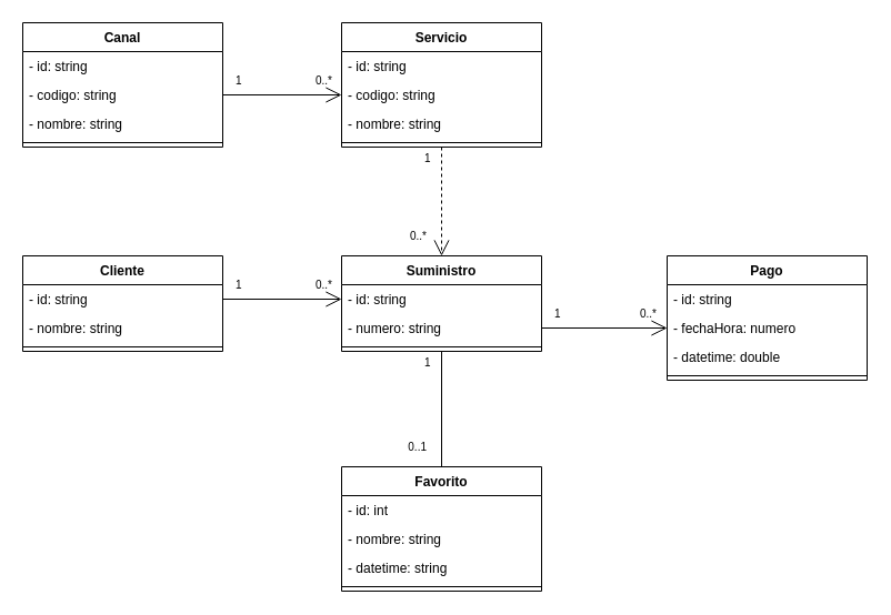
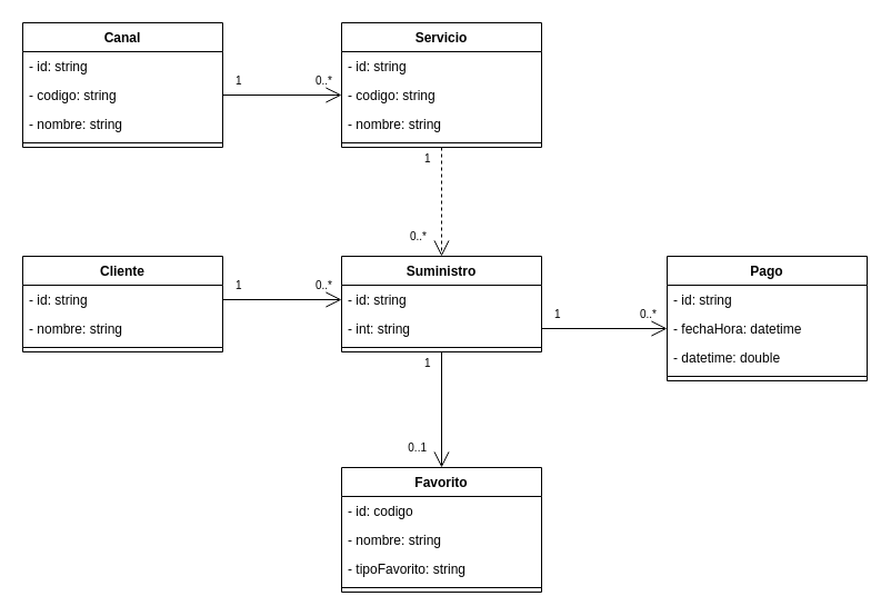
- <mxCell id="18" value="- numero: string" style="text;strokeColor=none;fillColor=none;align=left;verticalAlign=top;spacingLeft=4;spacingRight=4;overflow=hidden;rotatable=0;points=[[0,0.5],[1,0.5]];portConstraint=eastwest;" parent="16" vertex="1"><mxGeometry y="52" width="180" height="26" as="geometry" /></mxCell>
+ <mxCell id="18" value="- int: string" style="text;strokeColor=none;fillColor=none;align=left;verticalAlign=top;spacingLeft=4;spacingRight=4;overflow=hidden;rotatable=0;points=[[0,0.5],[1,0.5]];portConstraint=eastwest;" parent="16" vertex="1"><mxGeometry y="52" width="180" height="26" as="geometry" /></mxCell>
- <mxCell id="22" value="- fechaHora: numero" style="text;strokeColor=none;fillColor=none;align=left;verticalAlign=top;spacingLeft=4;spacingRight=4;overflow=hidden;rotatable=0;points=[[0,0.5],[1,0.5]];portConstraint=eastwest;" parent="20" vertex="1"><mxGeometry y="52" width="180" height="26" as="geometry" /></mxCell>
+ <mxCell id="22" value="- fechaHora: datetime" style="text;strokeColor=none;fillColor=none;align=left;verticalAlign=top;spacingLeft=4;spacingRight=4;overflow=hidden;rotatable=0;points=[[0,0.5],[1,0.5]];portConstraint=eastwest;" parent="20" vertex="1"><mxGeometry y="52" width="180" height="26" as="geometry" /></mxCell>
- <mxCell id="46" value="" style="verticalAlign=bottom;html=1;endArrow=none;endSize=12;entryX=0.5;entryY=0;entryDx=0;entryDy=0;exitX=0.5;exitY=1;exitDx=0;exitDy=0;" parent="1" source="16" target="33" edge="1"><mxGeometry relative="1" as="geometry"><mxPoint x="407" y="142" as="sourcePoint" /><mxPoint x="407" y="240" as="targetPoint" /></mxGeometry></mxCell>
+ <mxCell id="46" value="" style="verticalAlign=bottom;html=1;endArrow=open;endSize=12;entryX=0.5;entryY=0;entryDx=0;entryDy=0;exitX=0.5;exitY=1;exitDx=0;exitDy=0;" parent="1" source="16" target="33" edge="1"><mxGeometry relative="1" as="geometry"><mxPoint x="407" y="142" as="sourcePoint" /><mxPoint x="407" y="240" as="targetPoint" /></mxGeometry></mxCell>
- <mxCell id="34" value="- id: int" style="text;strokeColor=none;fillColor=none;align=left;verticalAlign=top;spacingLeft=4;spacingRight=4;overflow=hidden;rotatable=0;points=[[0,0.5],[1,0.5]];portConstraint=eastwest;" parent="33" vertex="1"><mxGeometry y="26" width="180" height="26" as="geometry" /></mxCell>
+ <mxCell id="34" value="- id: codigo" style="text;strokeColor=none;fillColor=none;align=left;verticalAlign=top;spacingLeft=4;spacingRight=4;overflow=hidden;rotatable=0;points=[[0,0.5],[1,0.5]];portConstraint=eastwest;" parent="33" vertex="1"><mxGeometry y="26" width="180" height="26" as="geometry" /></mxCell>
- <mxCell id="36" value="- datetime: string" style="text;strokeColor=none;fillColor=none;align=left;verticalAlign=top;spacingLeft=4;spacingRight=4;overflow=hidden;rotatable=0;points=[[0,0.5],[1,0.5]];portConstraint=eastwest;" parent="33" vertex="1"><mxGeometry y="78" width="180" height="26" as="geometry" /></mxCell>
+ <mxCell id="36" value="- tipoFavorito: string" style="text;strokeColor=none;fillColor=none;align=left;verticalAlign=top;spacingLeft=4;spacingRight=4;overflow=hidden;rotatable=0;points=[[0,0.5],[1,0.5]];portConstraint=eastwest;" parent="33" vertex="1"><mxGeometry y="78" width="180" height="26" as="geometry" /></mxCell>
